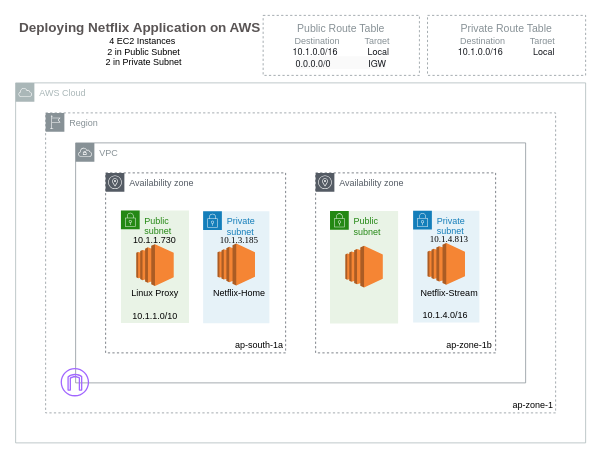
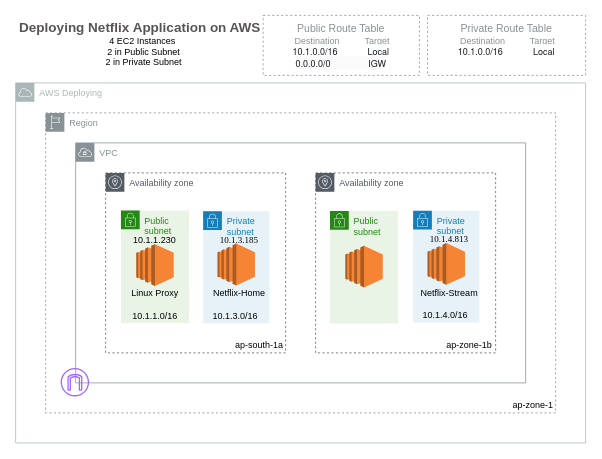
- <mxCell id="3" value="AWS Cloud" style="sketch=0;outlineConnect=0;gradientColor=none;html=1;whiteSpace=wrap;fontSize=12;fontStyle=0;shape=mxgraph.aws4.group;grIcon=mxgraph.aws4.group_aws_cloud;strokeColor=#AAB7B8;fillColor=none;verticalAlign=top;align=left;spacingLeft=30;fontColor=#AAB7B8;dashed=0;" parent="1" vertex="1"><mxGeometry x="20" y="110" width="760" height="480" as="geometry" /></mxCell>
+ <mxCell id="3" value="AWS Deploying" style="sketch=0;outlineConnect=0;gradientColor=none;html=1;whiteSpace=wrap;fontSize=12;fontStyle=0;shape=mxgraph.aws4.group;grIcon=mxgraph.aws4.group_aws_cloud;strokeColor=#AAB7B8;fillColor=none;verticalAlign=top;align=left;spacingLeft=30;fontColor=#AAB7B8;dashed=0;" parent="1" vertex="1"><mxGeometry x="20" y="110" width="760" height="480" as="geometry" /></mxCell>
- <mxCell id="15" value="10.1.1.730" style="text;html=1;strokeColor=none;fillColor=none;align=center;verticalAlign=middle;whiteSpace=wrap;rounded=0;" vertex="1" parent="1"><mxGeometry x="178.32" y="310" width="55" height="20" as="geometry" /></mxCell>
+ <mxCell id="15" value="10.1.1.230" style="text;html=1;strokeColor=none;fillColor=none;align=center;verticalAlign=middle;whiteSpace=wrap;rounded=0;" vertex="1" parent="1"><mxGeometry x="178.32" y="310" width="55" height="20" as="geometry" /></mxCell>
- <mxCell id="18" value="10.1.1.0/10" style="text;html=1;strokeColor=none;fillColor=none;align=center;verticalAlign=middle;whiteSpace=wrap;rounded=0;" vertex="1" parent="1"><mxGeometry x="170.82" y="410.75" width="70" height="20" as="geometry" /></mxCell>
+ <mxCell id="18" value="10.1.1.0/16" style="text;html=1;strokeColor=none;fillColor=none;align=center;verticalAlign=middle;whiteSpace=wrap;rounded=0;" vertex="1" parent="1"><mxGeometry x="170.82" y="410.75" width="70" height="20" as="geometry" /></mxCell>
+ <mxCell id="24" value="10.1.3.0/16" style="text;html=1;strokeColor=none;fillColor=none;align=center;verticalAlign=middle;whiteSpace=wrap;rounded=0;" vertex="1" parent="1"><mxGeometry x="278.38" y="410.75" width="70" height="20" as="geometry" /></mxCell>
